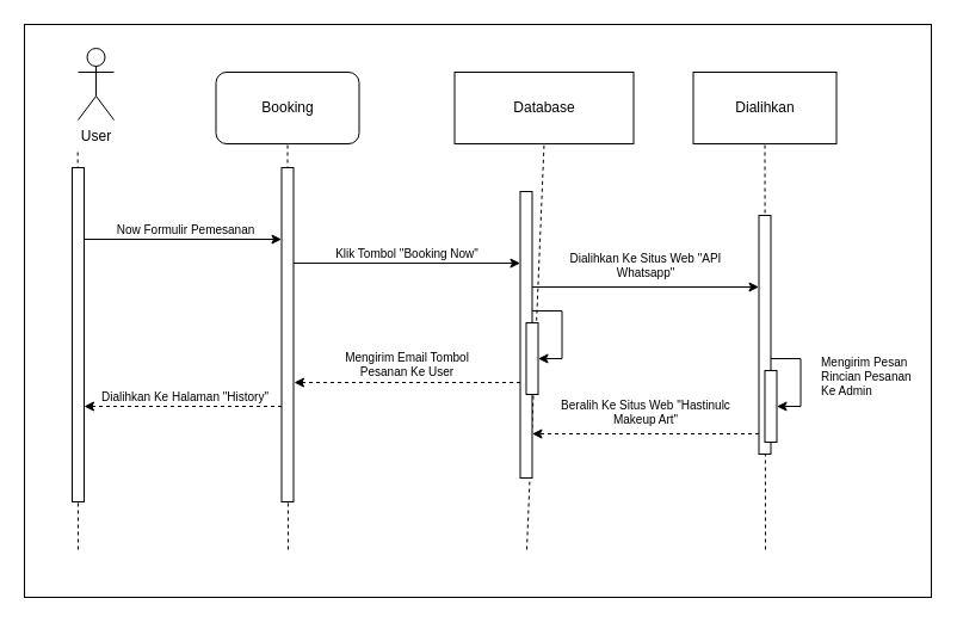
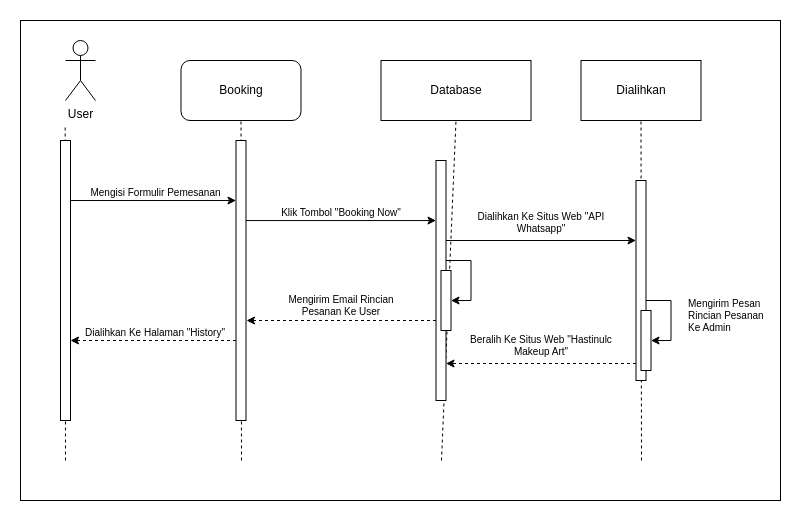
- <mxCell id="7" value="&lt;font&gt;Now Formulir&amp;nbsp;&lt;/font&gt;Pemesanan" style="text;html=1;align=center;verticalAlign=middle;whiteSpace=wrap;rounded=0;fontSize=10;" parent="1" vertex="1"><mxGeometry x="80" y="177.03" width="150.5" height="30" as="geometry" /></mxCell>
+ <mxCell id="7" value="&lt;font&gt;Mengisi Formulir&amp;nbsp;&lt;/font&gt;Pemesanan" style="text;html=1;align=center;verticalAlign=middle;whiteSpace=wrap;rounded=0;fontSize=10;" parent="1" vertex="1"><mxGeometry x="80" y="177.03" width="150.5" height="30" as="geometry" /></mxCell>
- <mxCell id="25" value="Mengirim Email Tombol&lt;div&gt;Pesanan Ke User&lt;/div&gt;" style="text;html=1;align=center;verticalAlign=middle;whiteSpace=wrap;rounded=0;fontSize=10;" vertex="1" parent="1"><mxGeometry x="250.5" y="290" width="180" height="30" as="geometry" /></mxCell>
+ <mxCell id="25" value="Mengirim Email Rincian&lt;div&gt;Pesanan Ke User&lt;/div&gt;" style="text;html=1;align=center;verticalAlign=middle;whiteSpace=wrap;rounded=0;fontSize=10;" vertex="1" parent="1"><mxGeometry x="250.5" y="290" width="180" height="30" as="geometry" /></mxCell>
